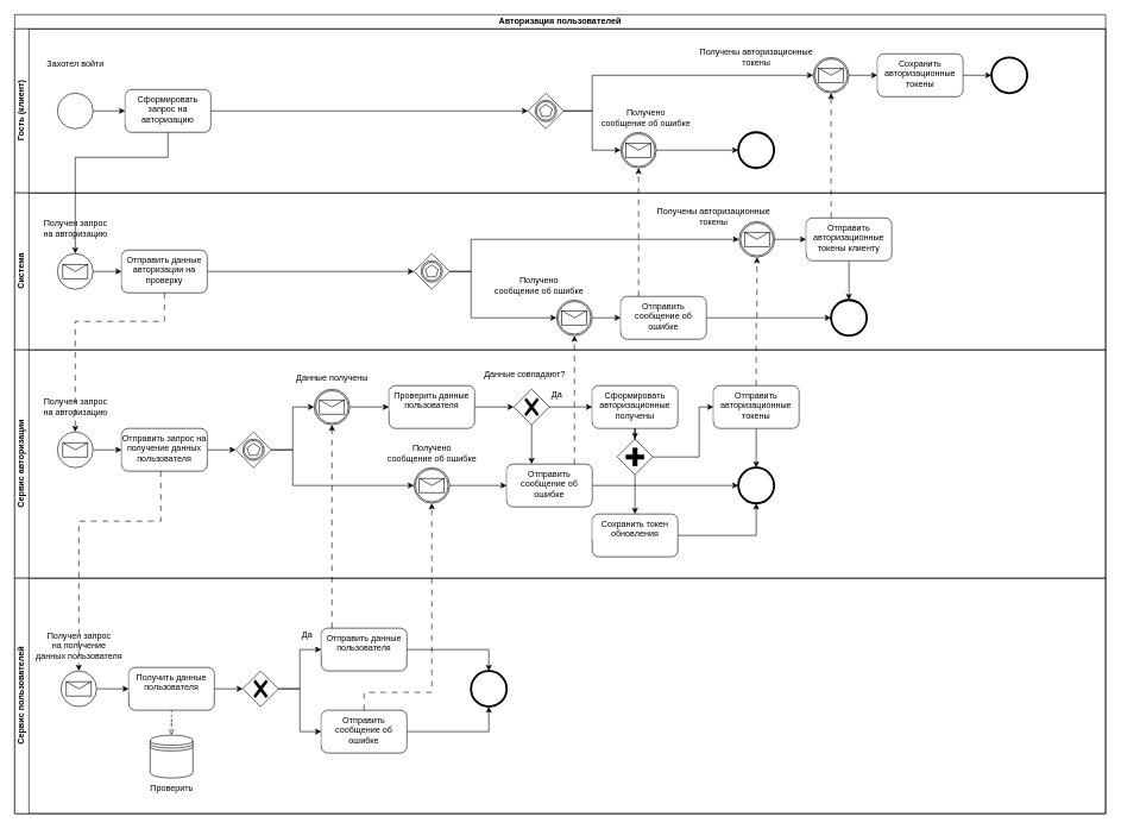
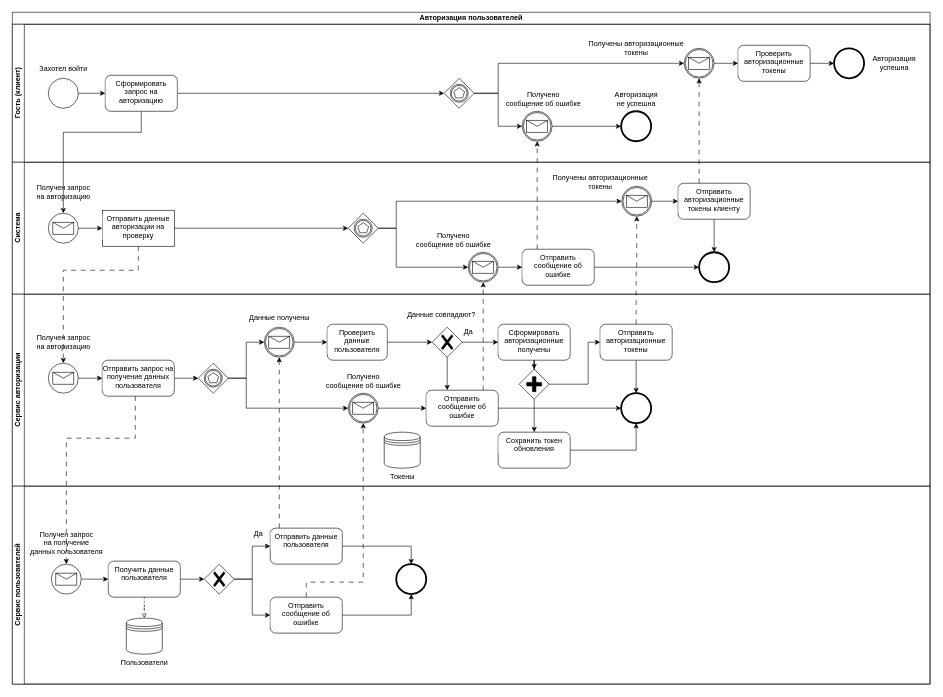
- <mxCell id="6" value="Захотел войти" style="text;html=1;align=center;verticalAlign=middle;resizable=0;points=[];autosize=1;strokeColor=none;fillColor=none;" vertex="1" parent="3"><mxGeometry x="35" y="35" width="100" height="30" as="geometry" /></mxCell>
+ <mxCell id="6" value="Захотел войти" style="text;html=1;align=center;verticalAlign=middle;resizable=0;points=[];autosize=1;strokeColor=none;fillColor=none;" vertex="1" parent="3"><mxGeometry x="35" y="60" width="100" height="30" as="geometry" /></mxCell>
- <mxCell id="19" value="Сохранить авторизационные токены" style="rounded=1;whiteSpace=wrap;html=1;verticalAlign=top;labelBackgroundColor=#ffffff;" vertex="1" parent="3"><mxGeometry x="1210" y="35" width="120" height="60" as="geometry" /></mxCell>
+ <mxCell id="19" value="Проверить авторизационные токены" style="rounded=1;whiteSpace=wrap;html=1;verticalAlign=top;labelBackgroundColor=#ffffff;" vertex="1" parent="3"><mxGeometry x="1210" y="35" width="120" height="60" as="geometry" /></mxCell>
+ <mxCell id="22" value="Авторизация&lt;div&gt;успешна&lt;/div&gt;" style="text;html=1;align=center;verticalAlign=middle;resizable=0;points=[];autosize=1;strokeColor=none;fillColor=none;" vertex="1" parent="3"><mxGeometry x="1420" y="45" width="100" height="40" as="geometry" /></mxCell>
+ <mxCell id="23" value="Авторизация&lt;div&gt;не успешна&lt;/div&gt;" style="text;html=1;align=center;verticalAlign=middle;resizable=0;points=[];autosize=1;strokeColor=none;fillColor=none;" vertex="1" parent="3"><mxGeometry x="990" y="105" width="100" height="40" as="geometry" /></mxCell>
- <mxCell id="29" value="Отправить данные авторизации на проверку" style="rounded=1;whiteSpace=wrap;html=1;verticalAlign=top;labelBackgroundColor=#ffffff;" vertex="1" parent="24"><mxGeometry x="150" y="80" width="120" height="60" as="geometry" /></mxCell>
+ <mxCell id="29" value="Отправить данные авторизации на проверку" style="whiteSpace=wrap;html=1;verticalAlign=top;labelBackgroundColor=#ffffff;rounded=0;" vertex="1" parent="24"><mxGeometry x="150" y="80" width="120" height="60" as="geometry" /></mxCell>
- <mxCell id="58" value="Проверить данные пользователя" style="rounded=1;whiteSpace=wrap;html=1;verticalAlign=top;labelBackgroundColor=#ffffff;" vertex="1" parent="43"><mxGeometry x="525" y="50" width="120" height="60" as="geometry" /></mxCell>
+ <mxCell id="58" value="Проверить данные пользователя" style="rounded=1;whiteSpace=wrap;html=1;verticalAlign=top;labelBackgroundColor=#ffffff;" vertex="1" parent="43"><mxGeometry x="525" y="50" width="100" height="60" as="geometry" /></mxCell>
+ <mxCell id="76" value="Токены" style="shape=datastore;html=1;labelPosition=center;verticalLabelPosition=bottom;align=center;verticalAlign=top;" vertex="1" parent="43"><mxGeometry x="620" y="230" width="60" height="60" as="geometry" /></mxCell>
- <mxCell id="83" value="Проверить" style="shape=datastore;html=1;labelPosition=center;verticalLabelPosition=bottom;align=center;verticalAlign=top;" vertex="1" parent="77"><mxGeometry x="190" y="220" width="60" height="60" as="geometry" /></mxCell>
+ <mxCell id="83" value="Пользователи" style="shape=datastore;html=1;labelPosition=center;verticalLabelPosition=bottom;align=center;verticalAlign=top;" vertex="1" parent="77"><mxGeometry x="190" y="220" width="60" height="60" as="geometry" /></mxCell>
